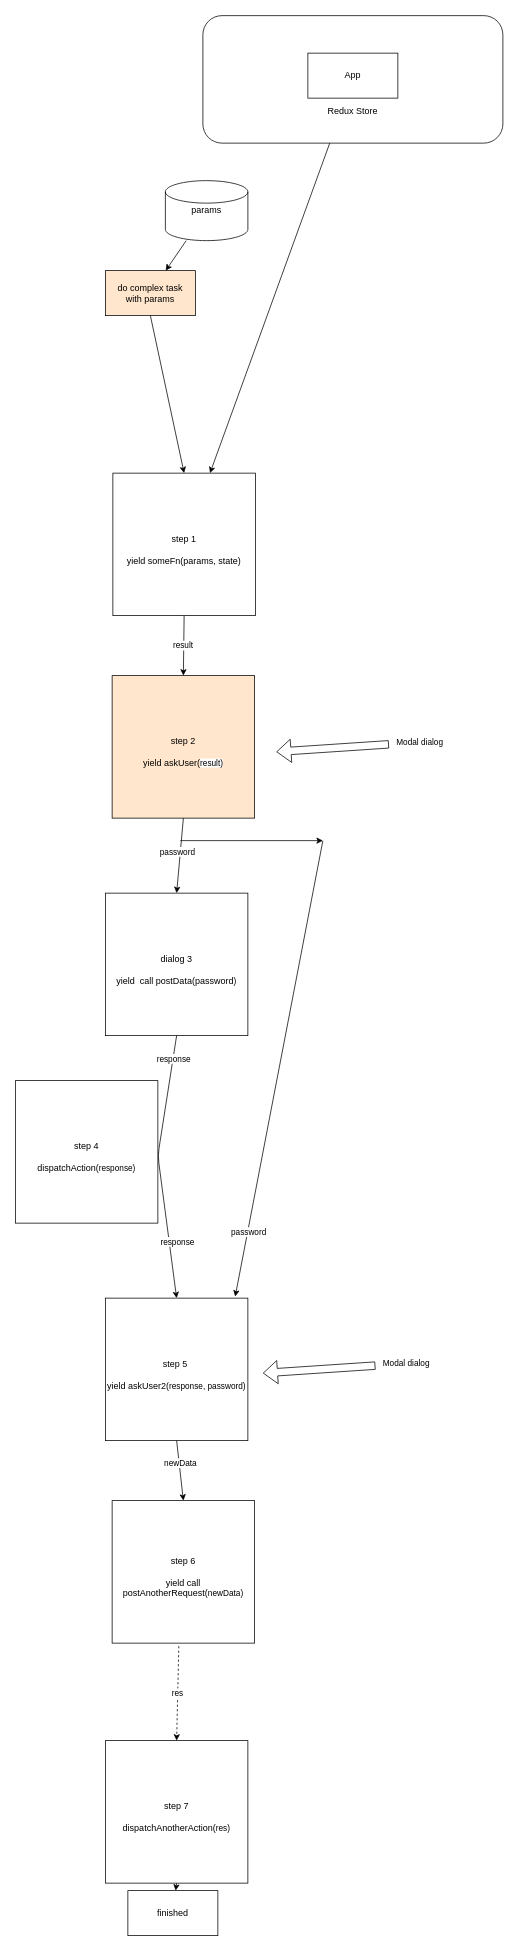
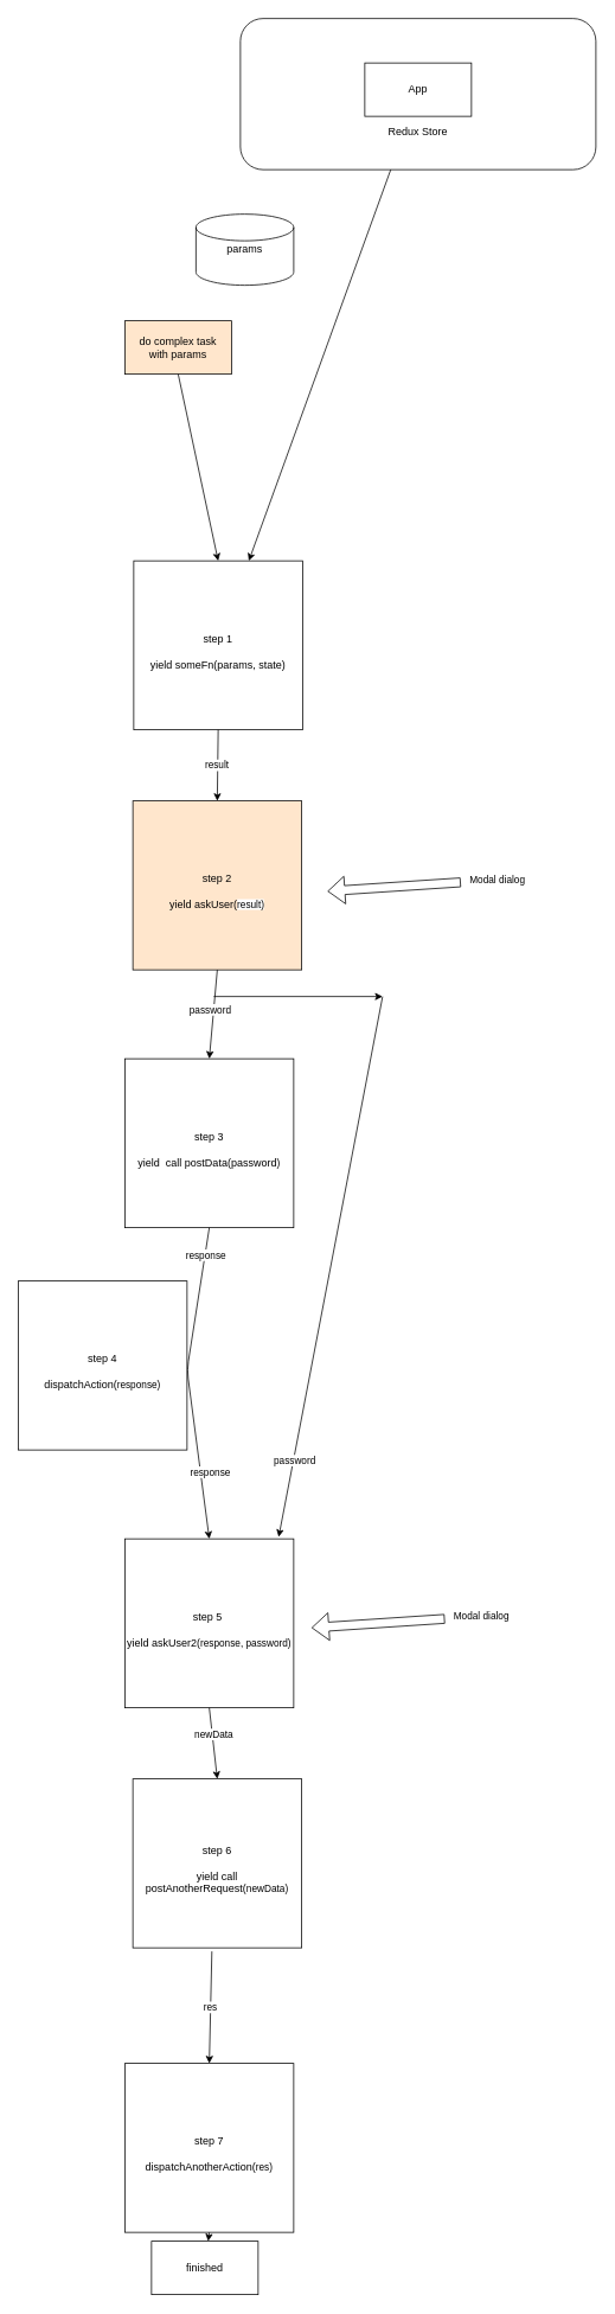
- <mxCell id="4" value="" style="endArrow=classic;html=1;" edge="1" parent="1" source="6" target="5"><mxGeometry width="50" height="50" relative="1" as="geometry"><mxPoint x="440" y="330" as="sourcePoint" /><mxPoint x="210" y="270" as="targetPoint" /></mxGeometry></mxCell>
- <mxCell id="15" value="&lt;br&gt;dialog 3&lt;br&gt;&lt;br&gt;yield&amp;nbsp; call postData(password&lt;span style=&quot;font-size: 11px ; background-color: rgb(255 , 255 , 255)&quot;&gt;)&lt;/span&gt;" style="whiteSpace=wrap;html=1;aspect=fixed;" vertex="1" parent="1"><mxGeometry x="140" y="1190" width="190" height="190" as="geometry" /></mxCell>
+ <mxCell id="15" value="&lt;br&gt;step 3&lt;br&gt;&lt;br&gt;yield&amp;nbsp; call postData(password&lt;span style=&quot;font-size: 11px ; background-color: rgb(255 , 255 , 255)&quot;&gt;)&lt;/span&gt;" style="whiteSpace=wrap;html=1;aspect=fixed;" vertex="1" parent="1"><mxGeometry x="140" y="1190" width="190" height="190" as="geometry" /></mxCell>
- <mxCell id="32" value="res" style="endArrow=classic;html=1;exitX=0.468;exitY=1.021;exitDx=0;exitDy=0;exitPerimeter=0;entryX=0.5;entryY=0;entryDx=0;entryDy=0;dashed=1;" edge="1" parent="1" source="31" target="23"><mxGeometry width="50" height="50" relative="1" as="geometry"><mxPoint x="430" y="2310" as="sourcePoint" /><mxPoint x="480" y="2260" as="targetPoint" /></mxGeometry></mxCell>
+ <mxCell id="32" value="res" style="endArrow=classic;html=1;exitX=0.468;exitY=1.021;exitDx=0;exitDy=0;exitPerimeter=0;entryX=0.5;entryY=0;entryDx=0;entryDy=0;" edge="1" parent="1" source="31" target="23"><mxGeometry width="50" height="50" relative="1" as="geometry"><mxPoint x="430" y="2310" as="sourcePoint" /><mxPoint x="480" y="2260" as="targetPoint" /></mxGeometry></mxCell>
